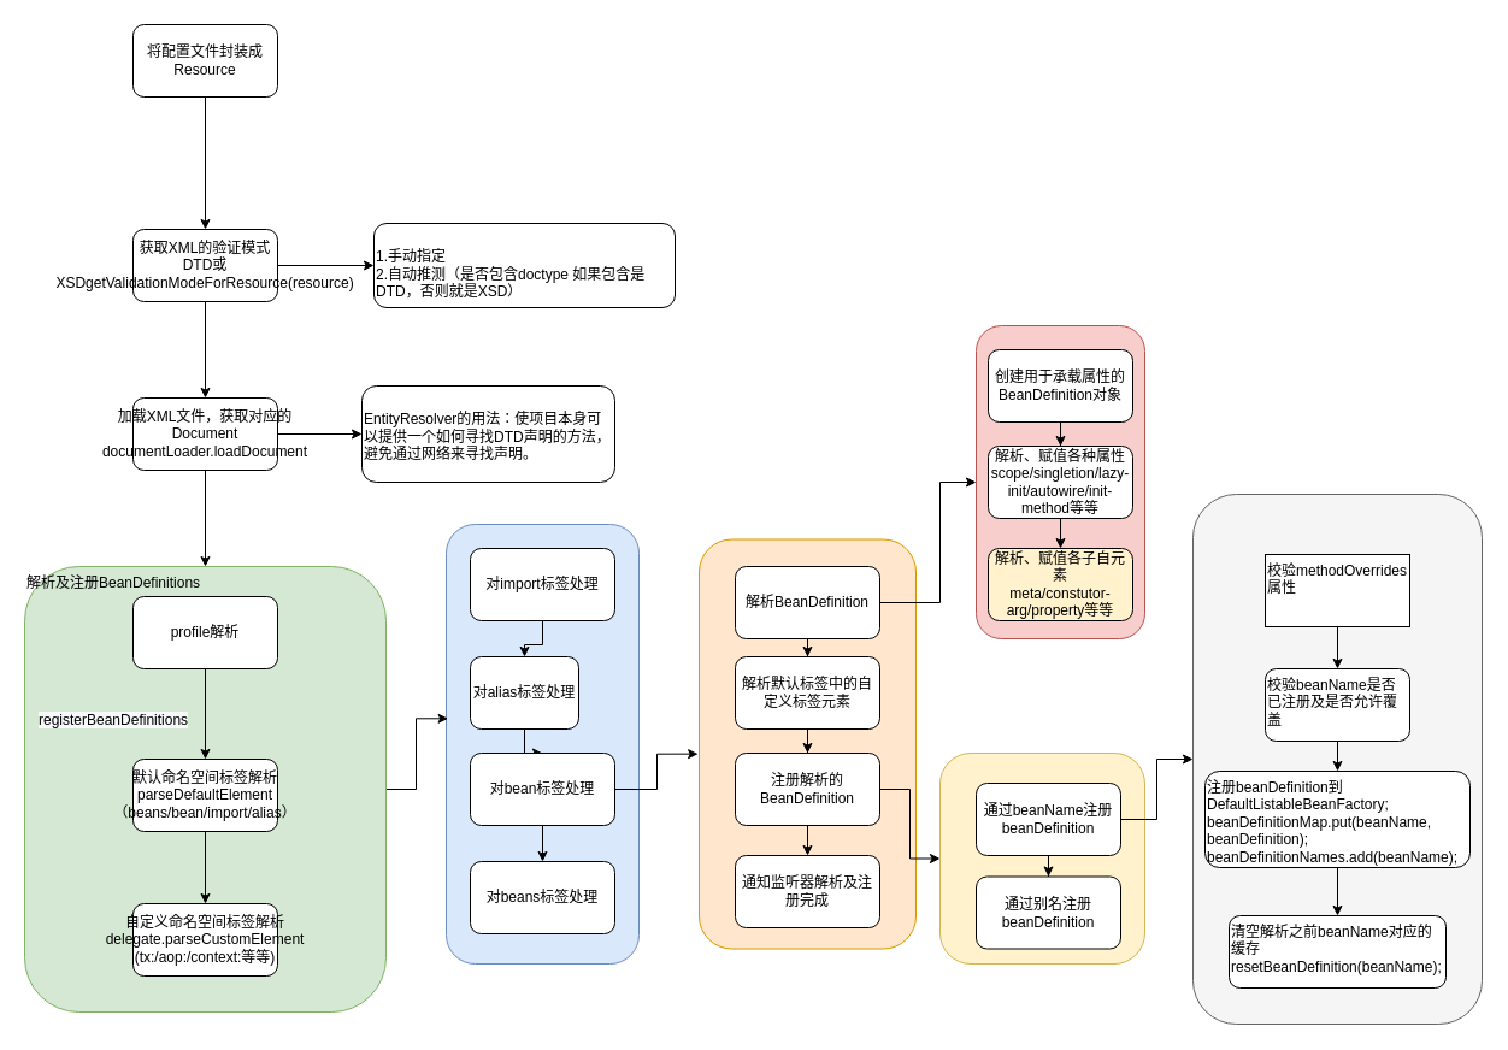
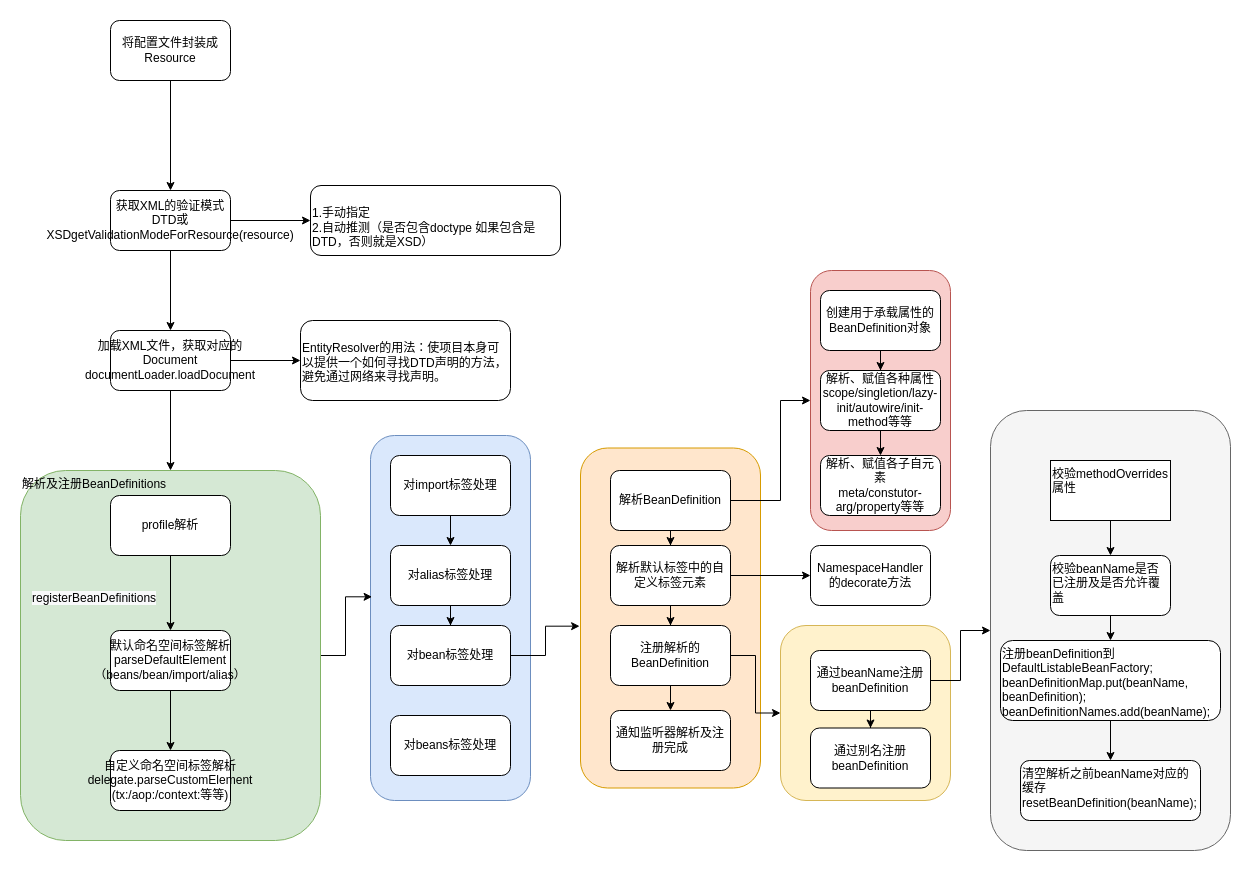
- <mxCell id="47" value="解析、赋值各子自元素&lt;br&gt;meta/constutor-arg/property等等" style="whiteSpace=wrap;html=1;rounded=1;fillColor=#fff2cc;" vertex="1" parent="1"><mxGeometry x="820" y="455" width="120" height="60" as="geometry" /></mxCell>
+ <mxCell id="47" value="解析、赋值各子自元素&lt;br&gt;meta/constutor-arg/property等等" style="whiteSpace=wrap;html=1;rounded=1;" vertex="1" parent="1"><mxGeometry x="820" y="455" width="120" height="60" as="geometry" /></mxCell>
- <mxCell id="28" value="对alias标签处理" style="whiteSpace=wrap;html=1;rounded=1;" vertex="1" parent="1"><mxGeometry x="390" y="545" width="90" height="60" as="geometry" /></mxCell>
+ <mxCell id="28" value="对alias标签处理" style="whiteSpace=wrap;html=1;rounded=1;" vertex="1" parent="1"><mxGeometry x="390" y="545" width="120" height="60" as="geometry" /></mxCell>
+ <mxCell id="37" value="" style="edgeStyle=orthogonalEdgeStyle;rounded=0;orthogonalLoop=1;jettySize=auto;html=1;" edge="1" parent="1" source="38" target="48"><mxGeometry relative="1" as="geometry" /></mxCell>
+ <mxCell id="48" value="NamespaceHandler的decorate方法" style="whiteSpace=wrap;html=1;rounded=1;" vertex="1" parent="1"><mxGeometry x="810" y="545" width="120" height="60" as="geometry" /></mxCell>
- <mxCell id="29" value="" style="edgeStyle=orthogonalEdgeStyle;rounded=0;orthogonalLoop=1;jettySize=auto;html=1;" edge="1" parent="1" source="31" target="32"><mxGeometry relative="1" as="geometry" /></mxCell>
